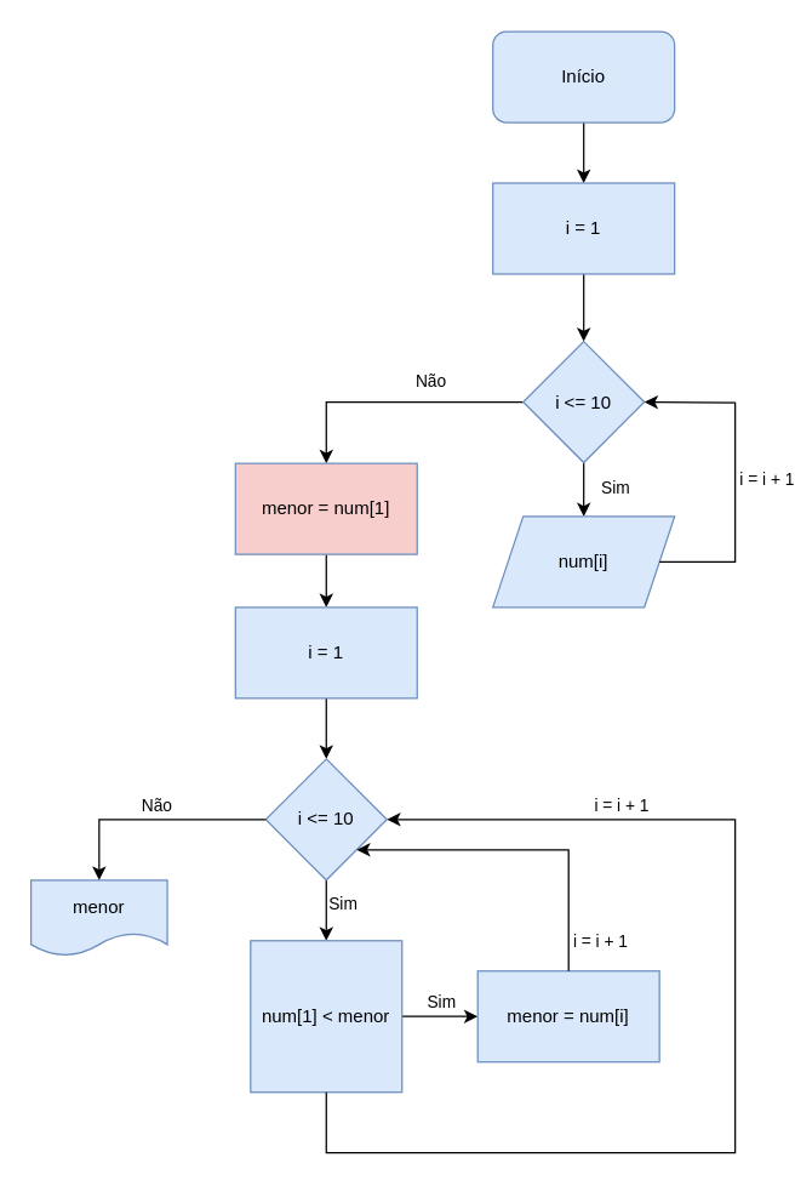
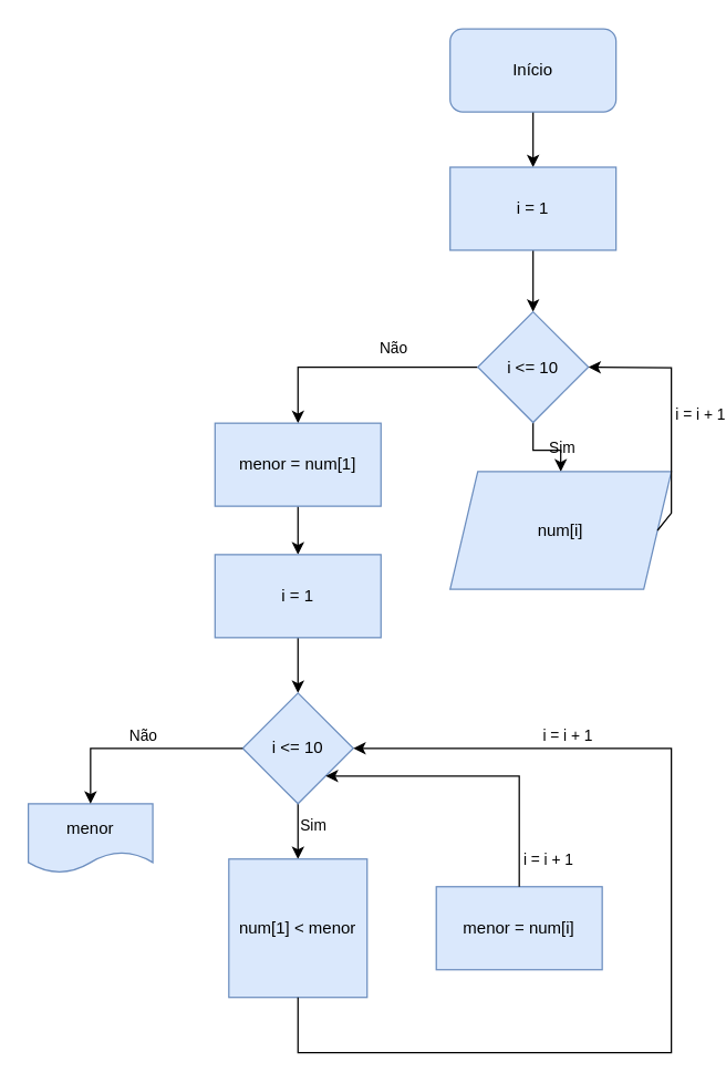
- <mxCell id="15" value="menor = num[1]" style="rounded=0;whiteSpace=wrap;html=1;fillColor=#f8cecc;strokeColor=#6c8ebf;" parent="1" vertex="1"><mxGeometry x="155" y="305" width="120" height="60" as="geometry" /></mxCell>
+ <mxCell id="15" value="menor = num[1]" style="rounded=0;whiteSpace=wrap;html=1;fillColor=#dae8fc;strokeColor=#6c8ebf;" parent="1" vertex="1"><mxGeometry x="155" y="305" width="120" height="60" as="geometry" /></mxCell>
- <mxCell id="11" value="num[i]" style="shape=parallelogram;perimeter=parallelogramPerimeter;whiteSpace=wrap;html=1;fixedSize=1;rounded=0;fillColor=#dae8fc;strokeColor=#6c8ebf;" parent="1" vertex="1"><mxGeometry x="325" y="340" width="120" height="60" as="geometry" /></mxCell>
+ <mxCell id="11" value="num[i]" style="shape=parallelogram;perimeter=parallelogramPerimeter;whiteSpace=wrap;html=1;fixedSize=1;rounded=0;fillColor=#dae8fc;strokeColor=#6c8ebf;" parent="1" vertex="1"><mxGeometry x="325" y="340" width="160" height="85" as="geometry" /></mxCell>
- <mxCell id="21" value="" style="edgeStyle=orthogonalEdgeStyle;rounded=0;orthogonalLoop=1;jettySize=auto;html=1;" parent="1" source="23" target="24" edge="1"><mxGeometry relative="1" as="geometry" /></mxCell>
- <mxCell id="22" value="Sim" style="edgeLabel;html=1;align=center;verticalAlign=middle;resizable=0;points=[];labelBackgroundColor=none;" parent="21" vertex="1" connectable="0"><mxGeometry y="1" relative="1" as="geometry"><mxPoint y="-9" as="offset" /></mxGeometry></mxCell>
